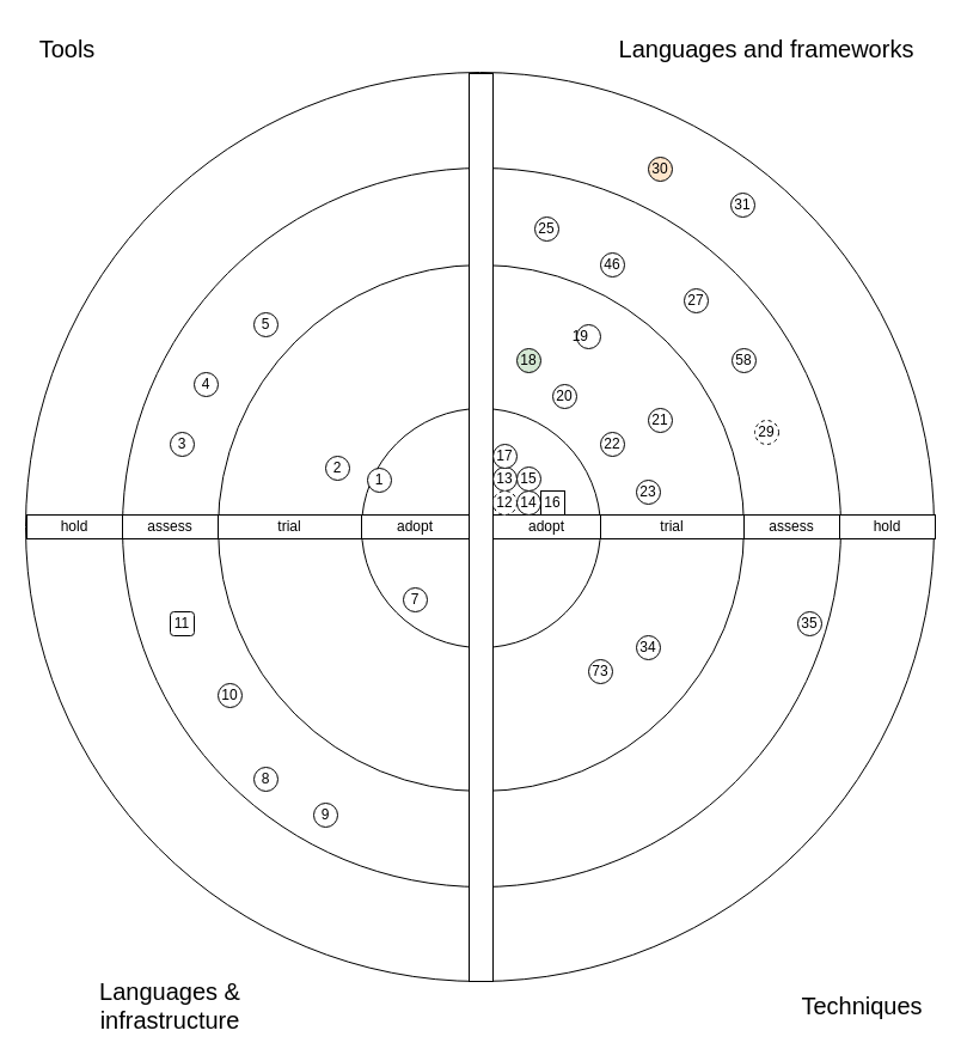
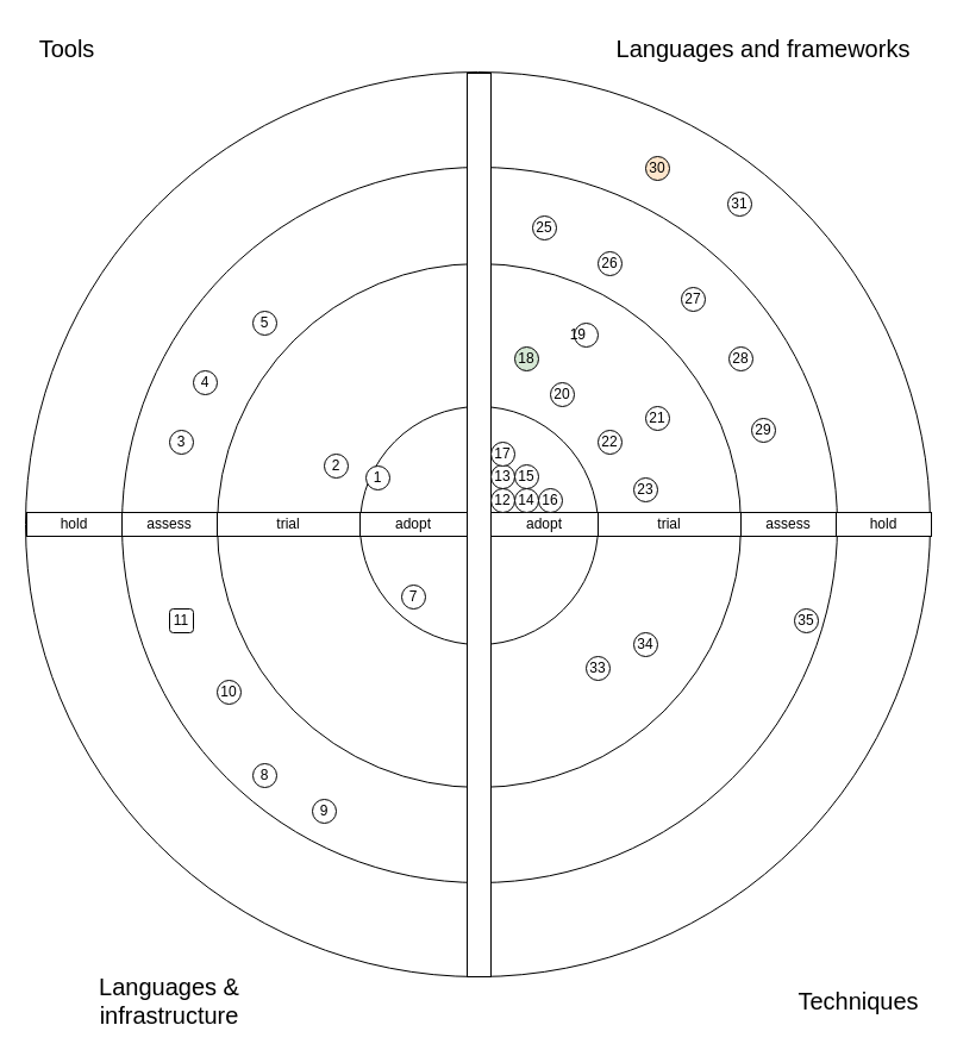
- <mxCell id="42" value="46" style="ellipse;whiteSpace=wrap;html=1;aspect=fixed;" vertex="1" parent="1"><mxGeometry x="502" y="211" width="20" height="20" as="geometry" /></mxCell>
+ <mxCell id="42" value="26" style="ellipse;whiteSpace=wrap;html=1;aspect=fixed;" vertex="1" parent="1"><mxGeometry x="502" y="211" width="20" height="20" as="geometry" /></mxCell>
- <mxCell id="44" value="58" style="ellipse;whiteSpace=wrap;html=1;aspect=fixed;" vertex="1" parent="1"><mxGeometry x="612" y="291" width="20" height="20" as="geometry" /></mxCell>
+ <mxCell id="44" value="28" style="ellipse;whiteSpace=wrap;html=1;aspect=fixed;" vertex="1" parent="1"><mxGeometry x="612" y="291" width="20" height="20" as="geometry" /></mxCell>
- <mxCell id="45" value="29" style="ellipse;whiteSpace=wrap;html=1;aspect=fixed;dashed=1;" vertex="1" parent="1"><mxGeometry x="631" y="351" width="20" height="20" as="geometry" /></mxCell>
+ <mxCell id="45" value="29" style="ellipse;whiteSpace=wrap;html=1;aspect=fixed;" vertex="1" parent="1"><mxGeometry x="631" y="351" width="20" height="20" as="geometry" /></mxCell>
- <mxCell id="31" value="12" style="ellipse;whiteSpace=wrap;html=1;aspect=fixed;dashed=1;" vertex="1" parent="1"><mxGeometry x="412" y="410" width="20" height="20" as="geometry" /></mxCell>
+ <mxCell id="31" value="12" style="ellipse;whiteSpace=wrap;html=1;aspect=fixed;" vertex="1" parent="1"><mxGeometry x="412" y="410" width="20" height="20" as="geometry" /></mxCell>
- <mxCell id="33" value="16" style="whiteSpace=wrap;html=1;aspect=fixed;rounded=0;" vertex="1" parent="1"><mxGeometry x="452" y="410" width="20" height="20" as="geometry" /></mxCell>
+ <mxCell id="33" value="16" style="ellipse;whiteSpace=wrap;html=1;aspect=fixed;" vertex="1" parent="1"><mxGeometry x="452" y="410" width="20" height="20" as="geometry" /></mxCell>
- <mxCell id="48" value="73" style="ellipse;whiteSpace=wrap;html=1;aspect=fixed;" vertex="1" parent="1"><mxGeometry x="492" y="551" width="20" height="20" as="geometry" /></mxCell>
+ <mxCell id="48" value="33" style="ellipse;whiteSpace=wrap;html=1;aspect=fixed;" vertex="1" parent="1"><mxGeometry x="492" y="551" width="20" height="20" as="geometry" /></mxCell>
